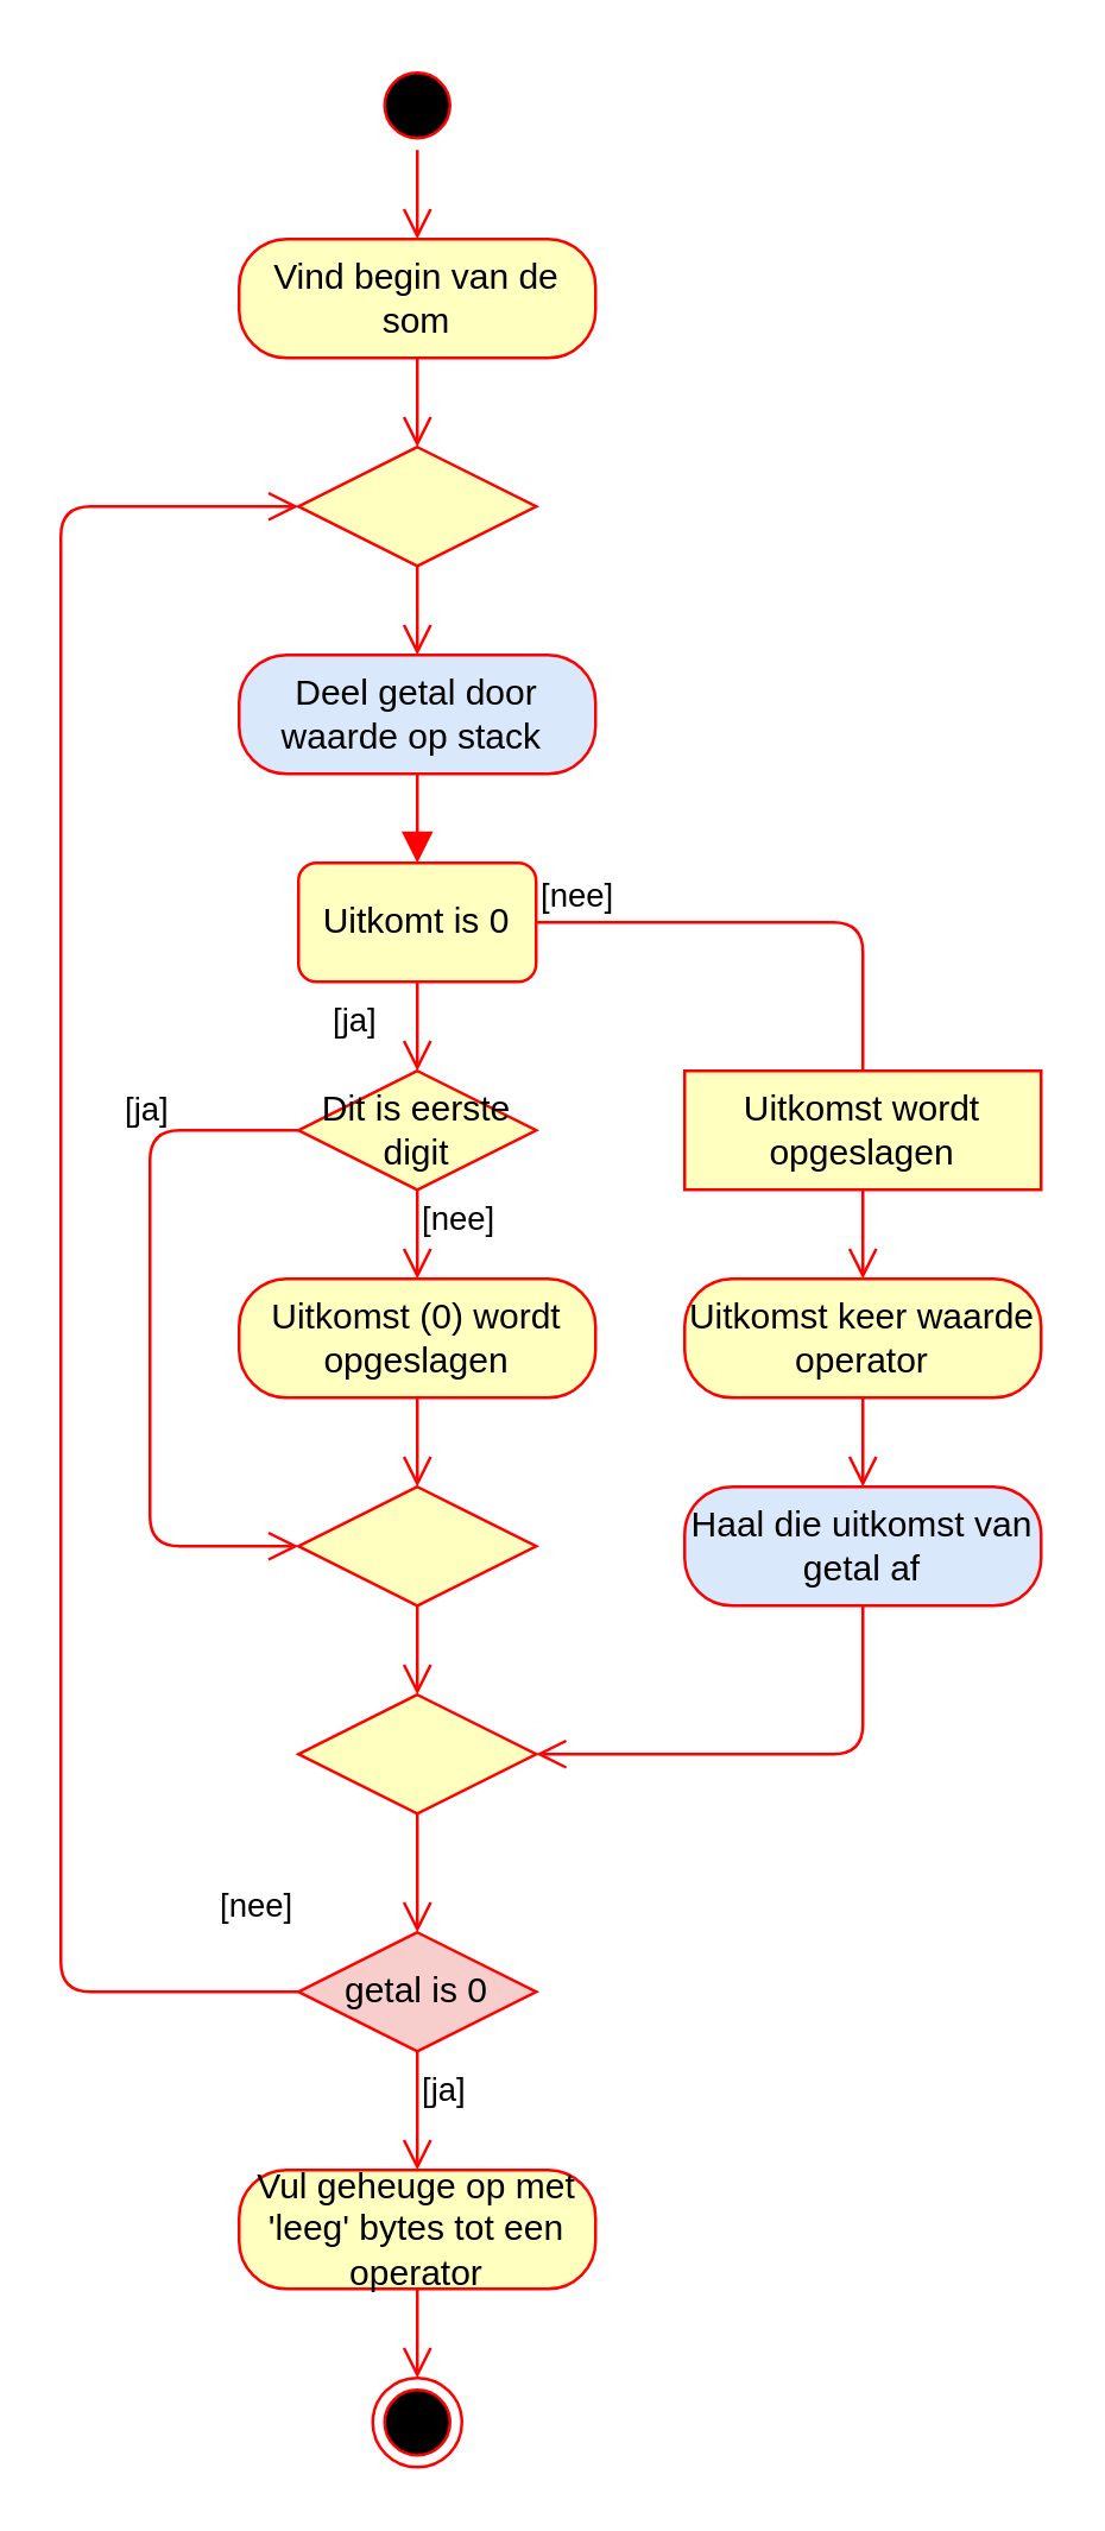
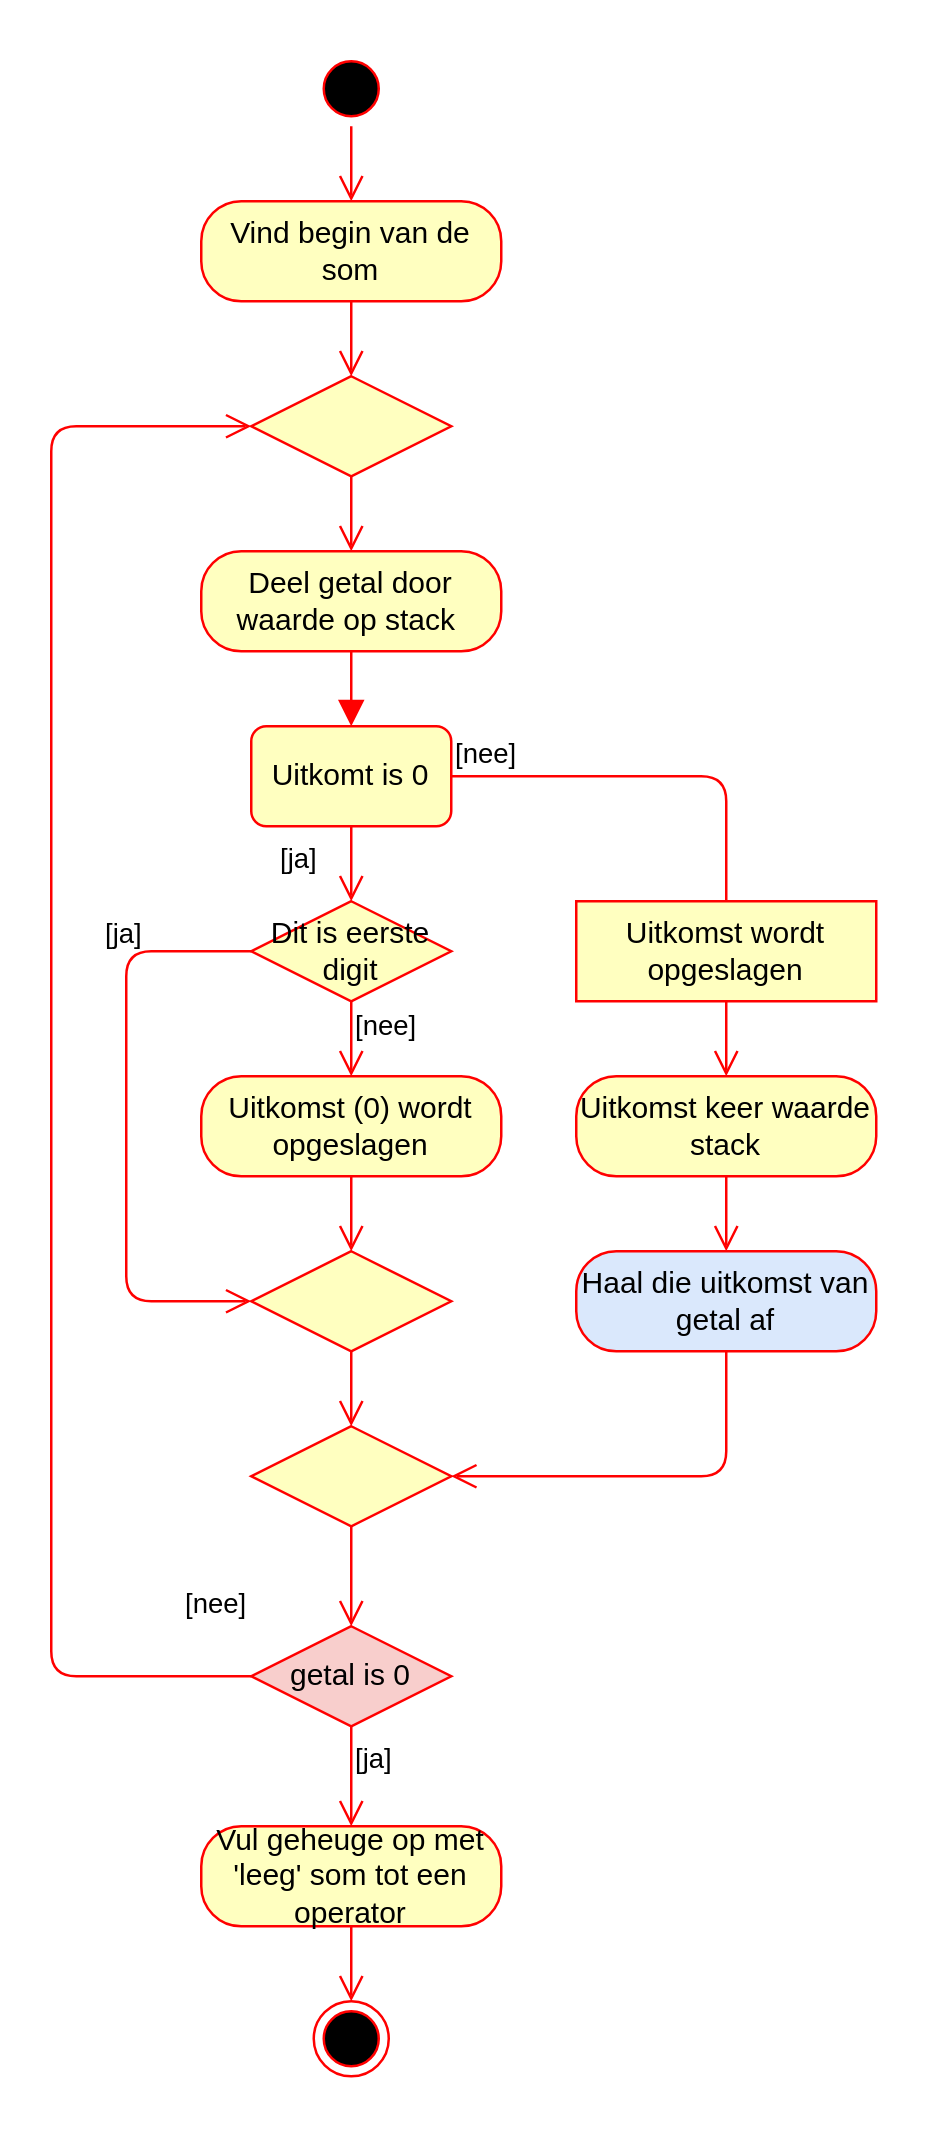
- <mxCell id="6" value="Deel getal door waarde op stack&amp;nbsp;" style="rounded=1;whiteSpace=wrap;html=1;arcSize=40;fontColor=#000000;fillColor=#dae8fc;strokeColor=#ff0000;" vertex="1" parent="1"><mxGeometry x="80" y="220" width="120" height="40" as="geometry" /></mxCell>
+ <mxCell id="6" value="Deel getal door waarde op stack&amp;nbsp;" style="rounded=1;whiteSpace=wrap;html=1;arcSize=40;fontColor=#000000;fillColor=#ffffc0;strokeColor=#ff0000;" vertex="1" parent="1"><mxGeometry x="80" y="220" width="120" height="40" as="geometry" /></mxCell>
- <mxCell id="16" value="Uitkomst keer waarde operator" style="rounded=1;whiteSpace=wrap;html=1;arcSize=40;fontColor=#000000;fillColor=#ffffc0;strokeColor=#ff0000;" vertex="1" parent="1"><mxGeometry x="230" y="430" width="120" height="40" as="geometry" /></mxCell>
+ <mxCell id="16" value="Uitkomst keer waarde stack" style="rounded=1;whiteSpace=wrap;html=1;arcSize=40;fontColor=#000000;fillColor=#ffffc0;strokeColor=#ff0000;" vertex="1" parent="1"><mxGeometry x="230" y="430" width="120" height="40" as="geometry" /></mxCell>
- <mxCell id="28" value="Vul geheuge op met 'leeg' bytes tot een operator" style="rounded=1;whiteSpace=wrap;html=1;arcSize=40;fontColor=#000000;fillColor=#ffffc0;strokeColor=#ff0000;" vertex="1" parent="1"><mxGeometry x="80" y="730" width="120" height="40" as="geometry" /></mxCell>
+ <mxCell id="28" value="Vul geheuge op met 'leeg' som tot een operator" style="rounded=1;whiteSpace=wrap;html=1;arcSize=40;fontColor=#000000;fillColor=#ffffc0;strokeColor=#ff0000;" vertex="1" parent="1"><mxGeometry x="80" y="730" width="120" height="40" as="geometry" /></mxCell>
